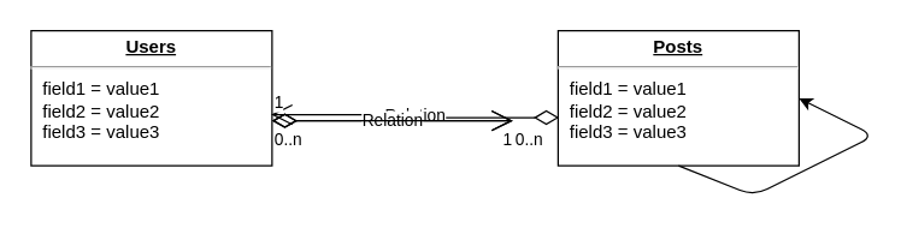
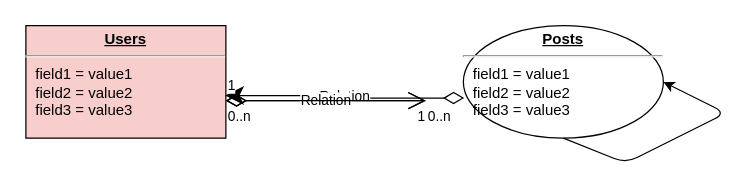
- <mxCell id="3" value="&lt;p style=&quot;margin: 0px ; margin-top: 4px ; text-align: center ; text-decoration: underline&quot;&gt;&lt;b&gt;Users&lt;/b&gt;&lt;/p&gt;&lt;hr&gt;&lt;p style=&quot;margin: 0px ; margin-left: 8px&quot;&gt;field1 = value1&lt;br&gt;field2 = value2&lt;br&gt;field3 = value3&lt;/p&gt;" style="verticalAlign=top;align=left;overflow=fill;fontSize=12;fontFamily=Helvetica;html=1;" vertex="1" parent="1"><mxGeometry x="20" y="20" width="160" height="90" as="geometry" /></mxCell>
+ <mxCell id="3" value="&lt;p style=&quot;margin: 0px ; margin-top: 4px ; text-align: center ; text-decoration: underline&quot;&gt;&lt;b&gt;Users&lt;/b&gt;&lt;/p&gt;&lt;hr&gt;&lt;p style=&quot;margin: 0px ; margin-left: 8px&quot;&gt;field1 = value1&lt;br&gt;field2 = value2&lt;br&gt;field3 = value3&lt;/p&gt;" style="verticalAlign=top;align=left;overflow=fill;fontSize=12;fontFamily=Helvetica;html=1;fillColor=#f8cecc;" vertex="1" parent="1"><mxGeometry x="20" y="20" width="160" height="90" as="geometry" /></mxCell>
- <mxCell id="2" value="&lt;p style=&quot;margin: 0px ; margin-top: 4px ; text-align: center ; text-decoration: underline&quot;&gt;&lt;b&gt;Posts&lt;/b&gt;&lt;/p&gt;&lt;hr&gt;&lt;p style=&quot;margin: 0px ; margin-left: 8px&quot;&gt;field1 = value1&lt;br&gt;field2 = value2&lt;br&gt;field3 = value3&lt;/p&gt;" style="verticalAlign=top;align=left;overflow=fill;fontSize=12;fontFamily=Helvetica;html=1;" vertex="1" parent="1"><mxGeometry x="370" y="20" width="160" height="90" as="geometry" /></mxCell>
+ <mxCell id="2" value="&lt;p style=&quot;margin: 0px ; margin-top: 4px ; text-align: center ; text-decoration: underline&quot;&gt;&lt;b&gt;Posts&lt;/b&gt;&lt;/p&gt;&lt;hr&gt;&lt;p style=&quot;margin: 0px ; margin-left: 8px&quot;&gt;field1 = value1&lt;br&gt;field2 = value2&lt;br&gt;field3 = value3&lt;/p&gt;" style="ellipse;verticalAlign=top;align=left;overflow=fill;fontSize=12;fontFamily=Helvetica;html=1;" vertex="1" parent="1"><mxGeometry x="370" y="20" width="160" height="90" as="geometry" /></mxCell>
- <mxCell id="4" value="Relation" style="endArrow=open;html=1;endSize=12;startArrow=diamondThin;startSize=14;startFill=0;edgeStyle=orthogonalEdgeStyle;entryX=0.996;entryY=0.622;entryDx=0;entryDy=0;exitX=0.004;exitY=0.644;exitDx=0;exitDy=0;entryPerimeter=0;exitPerimeter=0;" edge="1" parent="1" source="2" target="3"><mxGeometry relative="1" as="geometry"><mxPoint x="180" y="30" as="sourcePoint" /><mxPoint x="340" y="30" as="targetPoint" /></mxGeometry></mxCell>
+ <mxCell id="4" value="Relation" style="endArrow=classic;html=1;endSize=12;startArrow=diamondThin;startSize=14;startFill=0;edgeStyle=orthogonalEdgeStyle;entryX=0.996;entryY=0.622;entryDx=0;entryDy=0;exitX=0.004;exitY=0.644;exitDx=0;exitDy=0;entryPerimeter=0;exitPerimeter=0;" edge="1" parent="1" source="2" target="3"><mxGeometry relative="1" as="geometry"><mxPoint x="180" y="30" as="sourcePoint" /><mxPoint x="340" y="30" as="targetPoint" /></mxGeometry></mxCell>
